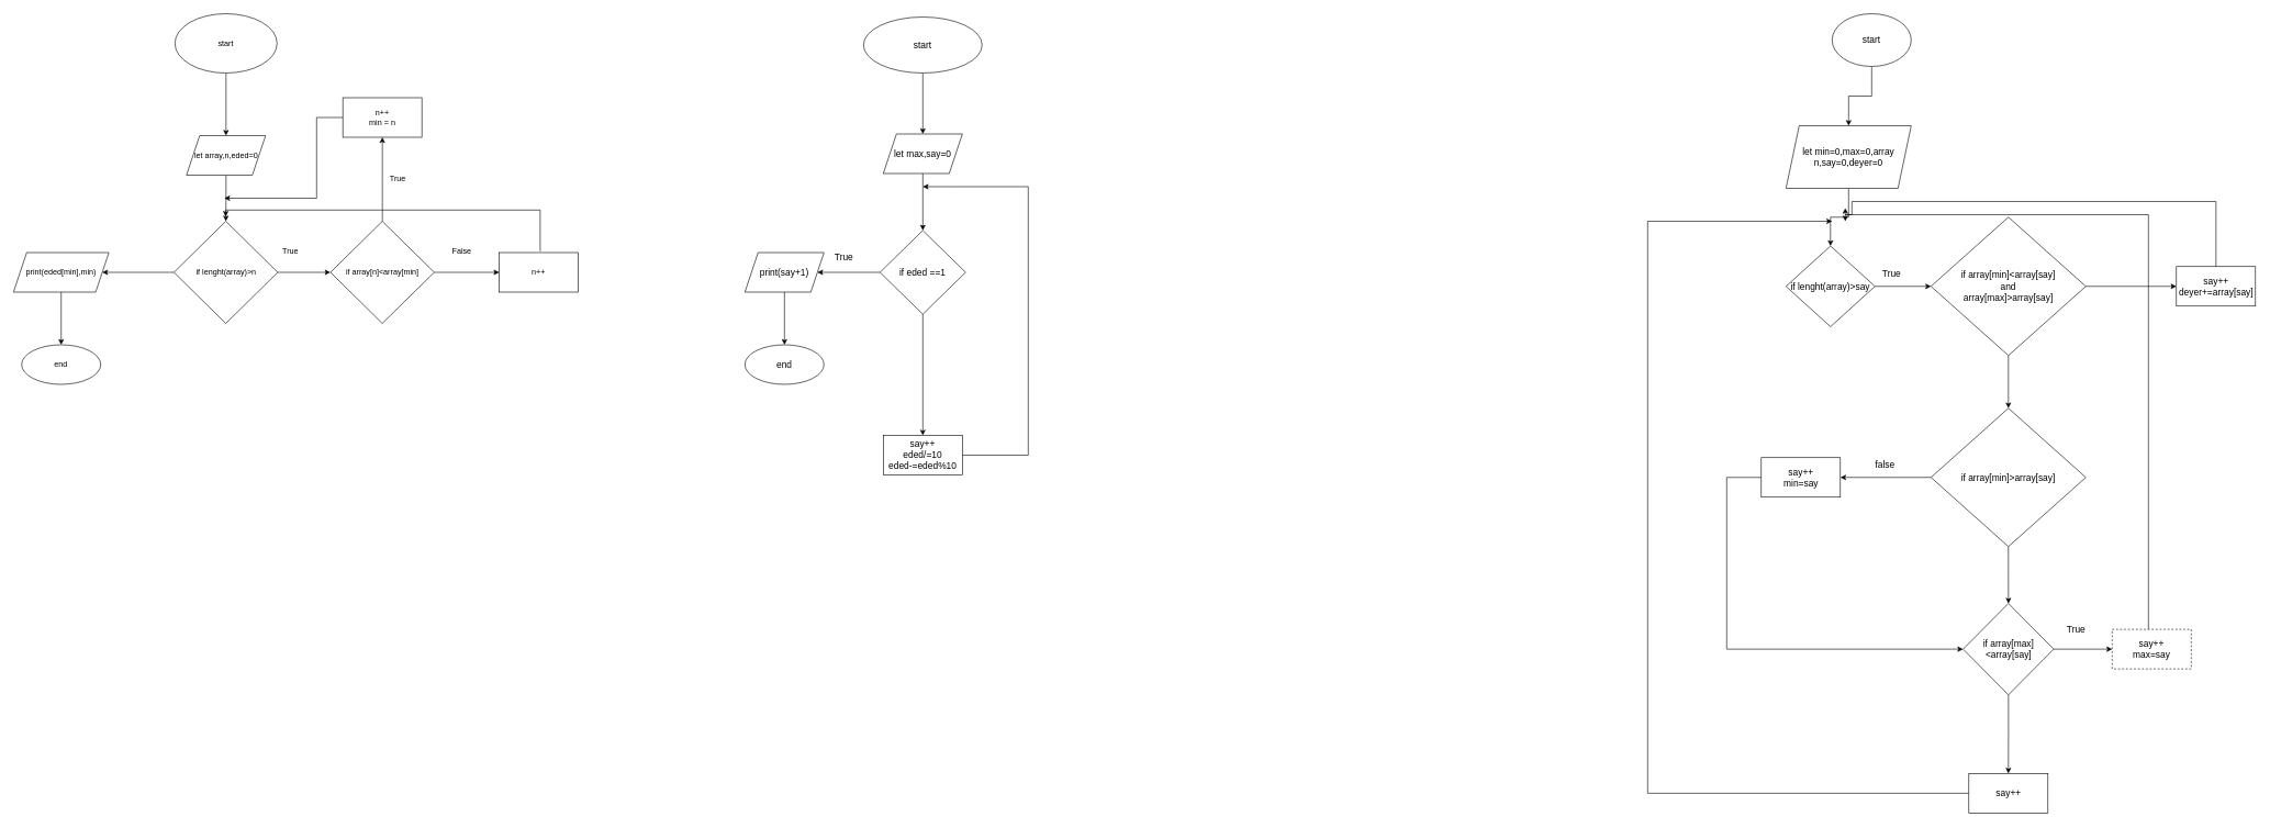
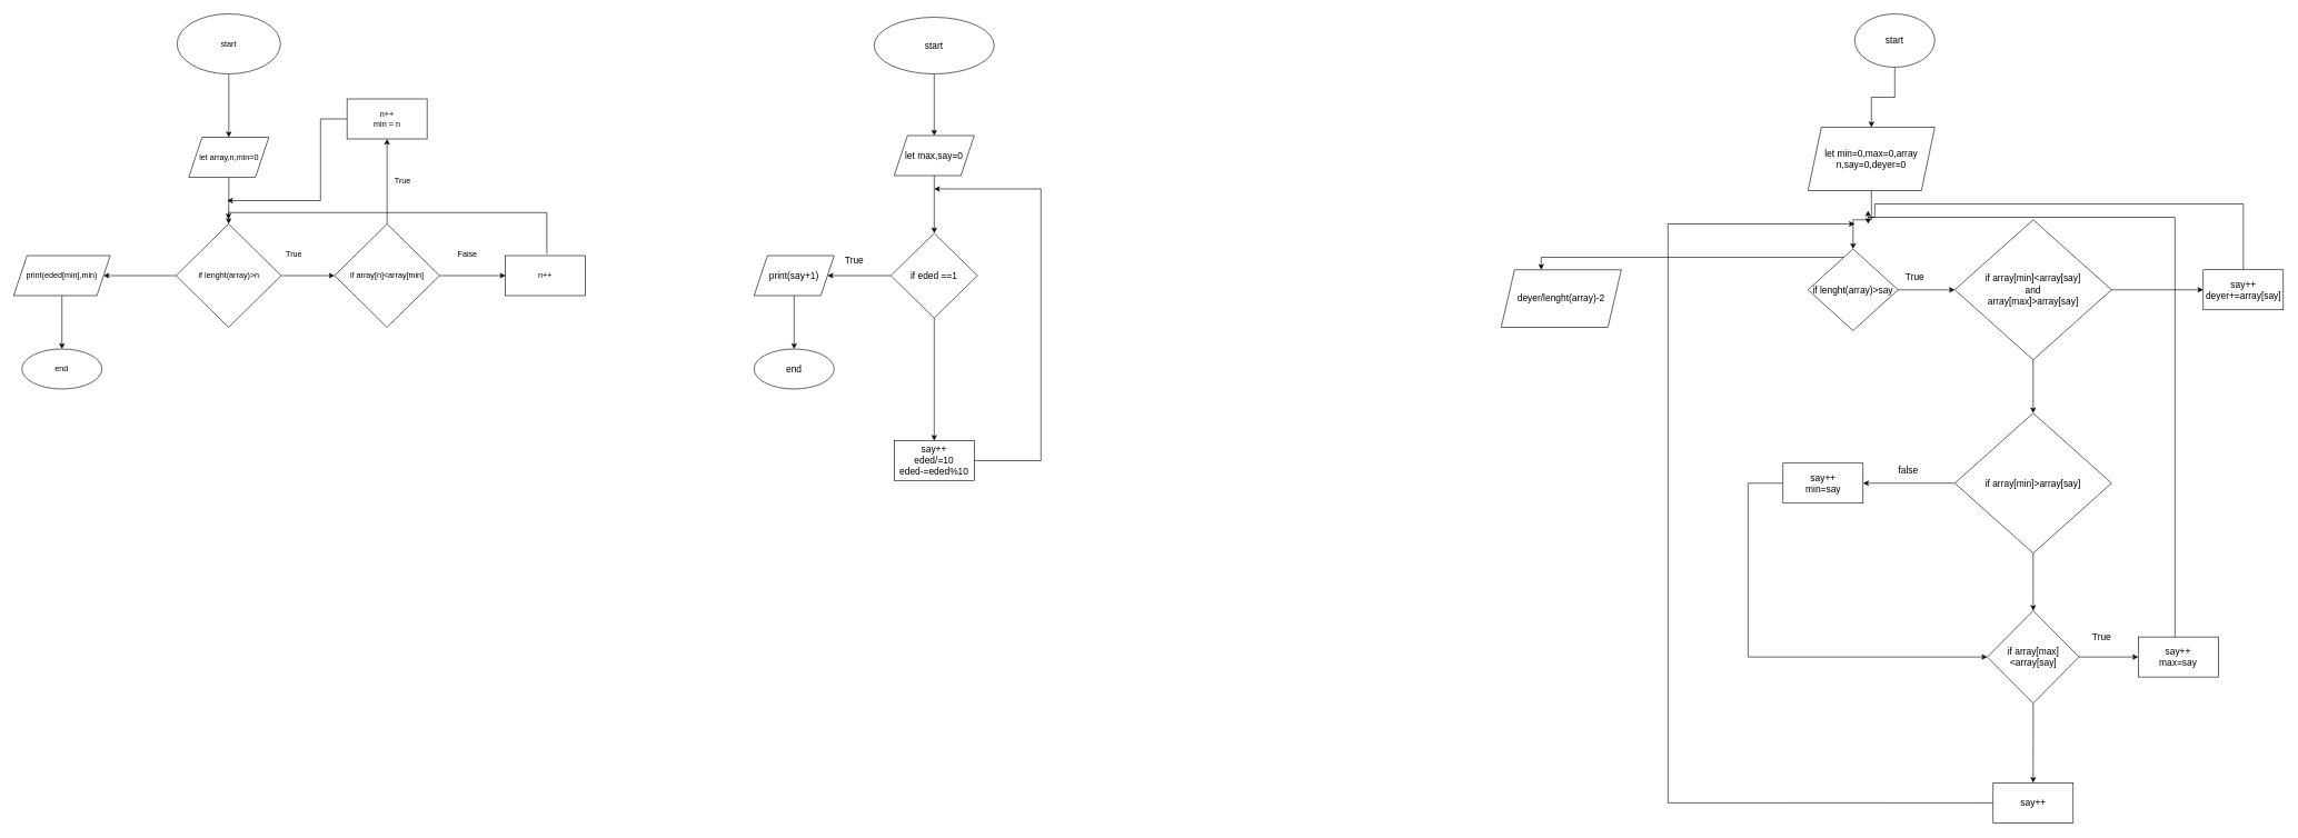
- <mxCell id="5" value="let array,n,eded=0" style="shape=parallelogram;perimeter=parallelogramPerimeter;whiteSpace=wrap;html=1;fixedSize=1;" vertex="1" parent="1"><mxGeometry x="282.5" y="205" width="120" height="60" as="geometry" /></mxCell>
+ <mxCell id="5" value="let array,n,min=0" style="shape=parallelogram;perimeter=parallelogramPerimeter;whiteSpace=wrap;html=1;fixedSize=1;" vertex="1" parent="1"><mxGeometry x="282.5" y="205" width="120" height="60" as="geometry" /></mxCell>
+ <mxCell id="40" value="" style="edgeStyle=orthogonalEdgeStyle;rounded=0;orthogonalLoop=1;jettySize=auto;html=1;fontSize=14;" edge="1" parent="1" source="41" target="62"><mxGeometry relative="1" as="geometry"><Array as="points"><mxPoint x="2310" y="385" /></Array></mxGeometry></mxCell>
+ <mxCell id="62" value="deyer/lenght(array)-2" style="shape=parallelogram;perimeter=parallelogramPerimeter;whiteSpace=wrap;html=1;fixedSize=1;fontSize=14;" vertex="1" parent="1"><mxGeometry x="2250" y="403.75" width="180" height="86.25" as="geometry" /></mxCell>
- <mxCell id="57" value="say++&lt;br&gt;max=say" style="whiteSpace=wrap;html=1;fontSize=14;dashed=1;" vertex="1" parent="1"><mxGeometry x="3205" y="954.375" width="120" height="60" as="geometry" /></mxCell>
+ <mxCell id="57" value="say++&lt;br&gt;max=say" style="whiteSpace=wrap;html=1;fontSize=14;" vertex="1" parent="1"><mxGeometry x="3205" y="954.375" width="120" height="60" as="geometry" /></mxCell>
